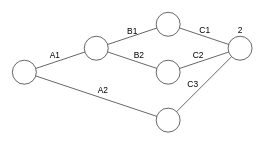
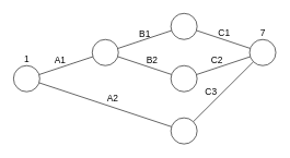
- <mxCell id="23" value="&lt;font style=&quot;font-size: 14px&quot;&gt;2&lt;/font&gt;" style="text;html=1;align=center;verticalAlign=middle;resizable=0;points=[];autosize=1;strokeColor=none;fillColor=none;" vertex="1" parent="1"><mxGeometry x="390" y="40" width="20" height="20" as="geometry" /></mxCell>
+ <mxCell id="23" value="&lt;font style=&quot;font-size: 14px&quot;&gt;7&lt;/font&gt;" style="text;html=1;align=center;verticalAlign=middle;resizable=0;points=[];autosize=1;strokeColor=none;fillColor=none;" vertex="1" parent="1"><mxGeometry x="390" y="40" width="20" height="20" as="geometry" /></mxCell>
+ <mxCell id="22" value="&lt;font style=&quot;font-size: 14px&quot;&gt;1&lt;/font&gt;" style="text;html=1;align=center;verticalAlign=middle;resizable=0;points=[];autosize=1;strokeColor=none;fillColor=none;" vertex="1" parent="1"><mxGeometry x="30" y="80" width="20" height="20" as="geometry" /></mxCell>
